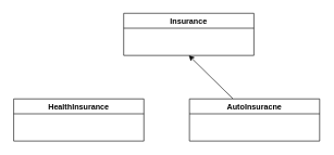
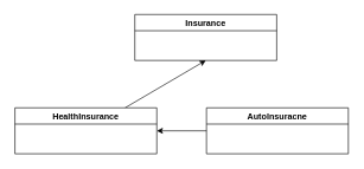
+ <mxCell id="5" style="edgeStyle=none;html=1;entryX=0.5;entryY=1;entryDx=0;entryDy=0;" edge="1" parent="1" source="6" target="4"><mxGeometry relative="1" as="geometry" /></mxCell>
- <mxCell id="2" value="" style="edgeStyle=none;html=1;entryX=0.5;entryY=1;entryDx=0;entryDy=0;" edge="1" parent="1" source="3" target="4"><mxGeometry relative="1" as="geometry" /></mxCell>
+ <mxCell id="2" value="" style="edgeStyle=none;html=1;" edge="1" parent="1" source="3" target="6"><mxGeometry relative="1" as="geometry" /></mxCell>
